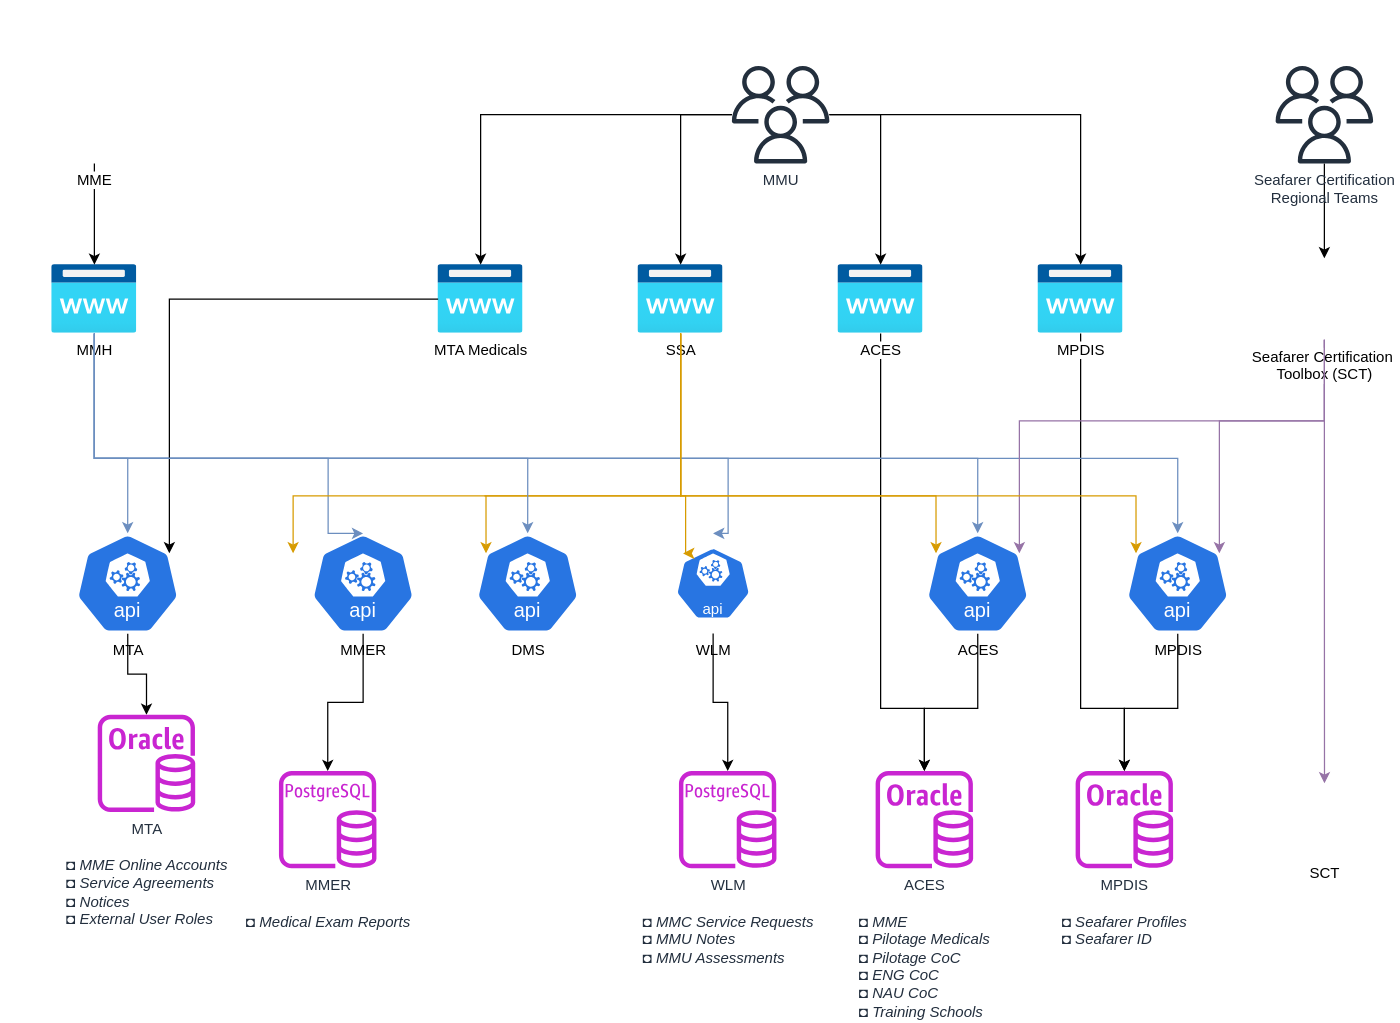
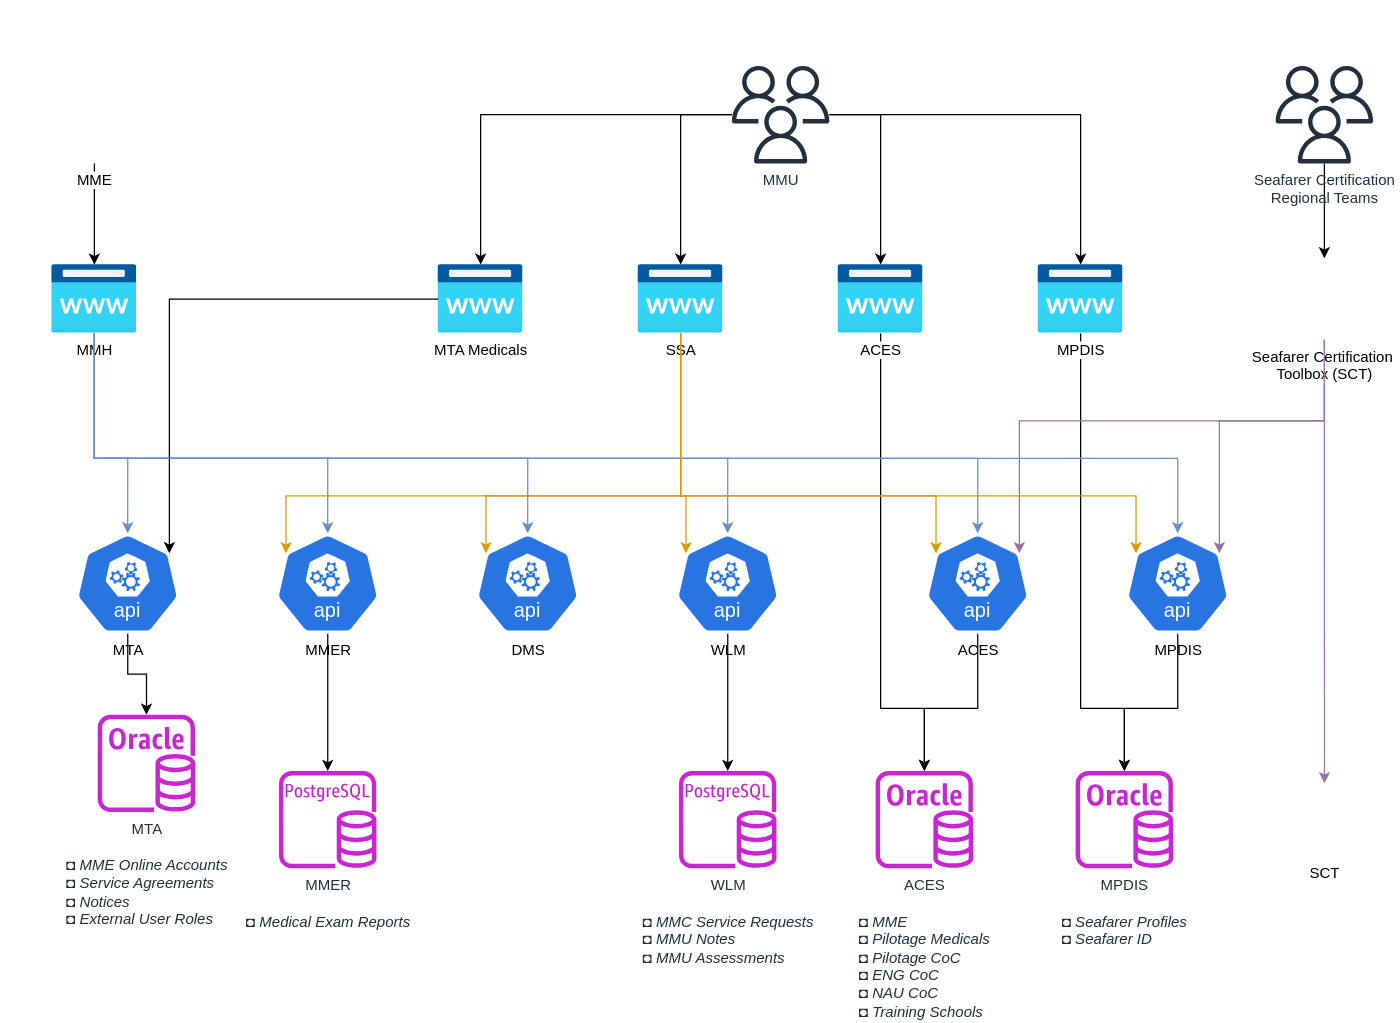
- <mxCell id="11" value="MMER" style="aspect=fixed;sketch=0;html=1;dashed=0;whitespace=wrap;verticalLabelPosition=bottom;verticalAlign=top;fillColor=#2875E2;strokeColor=#ffffff;points=[[0.005,0.63,0],[0.1,0.2,0],[0.9,0.2,0],[0.5,0,0],[0.995,0.63,0],[0.72,0.99,0],[0.5,1,0],[0.28,0.99,0]];shape=mxgraph.kubernetes.icon2;kubernetesLabel=1;prIcon=api" parent="1" vertex="1"><mxGeometry x="220" y="426" width="140" height="80" as="geometry" /></mxCell>
+ <mxCell id="11" value="MMER" style="aspect=fixed;sketch=0;html=1;dashed=0;whitespace=wrap;verticalLabelPosition=bottom;verticalAlign=top;fillColor=#2875E2;strokeColor=#ffffff;points=[[0.005,0.63,0],[0.1,0.2,0],[0.9,0.2,0],[0.5,0,0],[0.995,0.63,0],[0.72,0.99,0],[0.5,1,0],[0.28,0.99,0]];shape=mxgraph.kubernetes.icon2;kubernetesLabel=1;prIcon=api" parent="1" vertex="1"><mxGeometry x="220" y="426" width="83.33" height="80" as="geometry" /></mxCell>
- <mxCell id="42" value="WLM" style="aspect=fixed;sketch=0;html=1;dashed=0;whitespace=wrap;verticalLabelPosition=bottom;verticalAlign=top;fillColor=#2875E2;strokeColor=#ffffff;points=[[0.005,0.63,0],[0.1,0.2,0],[0.9,0.2,0],[0.5,0,0],[0.995,0.63,0],[0.72,0.99,0],[0.5,1,0],[0.28,0.99,0]];shape=mxgraph.kubernetes.icon2;kubernetesLabel=1;prIcon=api" vertex="1" parent="1"><mxGeometry x="539.995" y="426" width="60" height="80" as="geometry" /></mxCell>
+ <mxCell id="42" value="WLM" style="aspect=fixed;sketch=0;html=1;dashed=0;whitespace=wrap;verticalLabelPosition=bottom;verticalAlign=top;fillColor=#2875E2;strokeColor=#ffffff;points=[[0.005,0.63,0],[0.1,0.2,0],[0.9,0.2,0],[0.5,0,0],[0.995,0.63,0],[0.72,0.99,0],[0.5,1,0],[0.28,0.99,0]];shape=mxgraph.kubernetes.icon2;kubernetesLabel=1;prIcon=api" vertex="1" parent="1"><mxGeometry x="539.995" y="426" width="83.33" height="80" as="geometry" /></mxCell>
